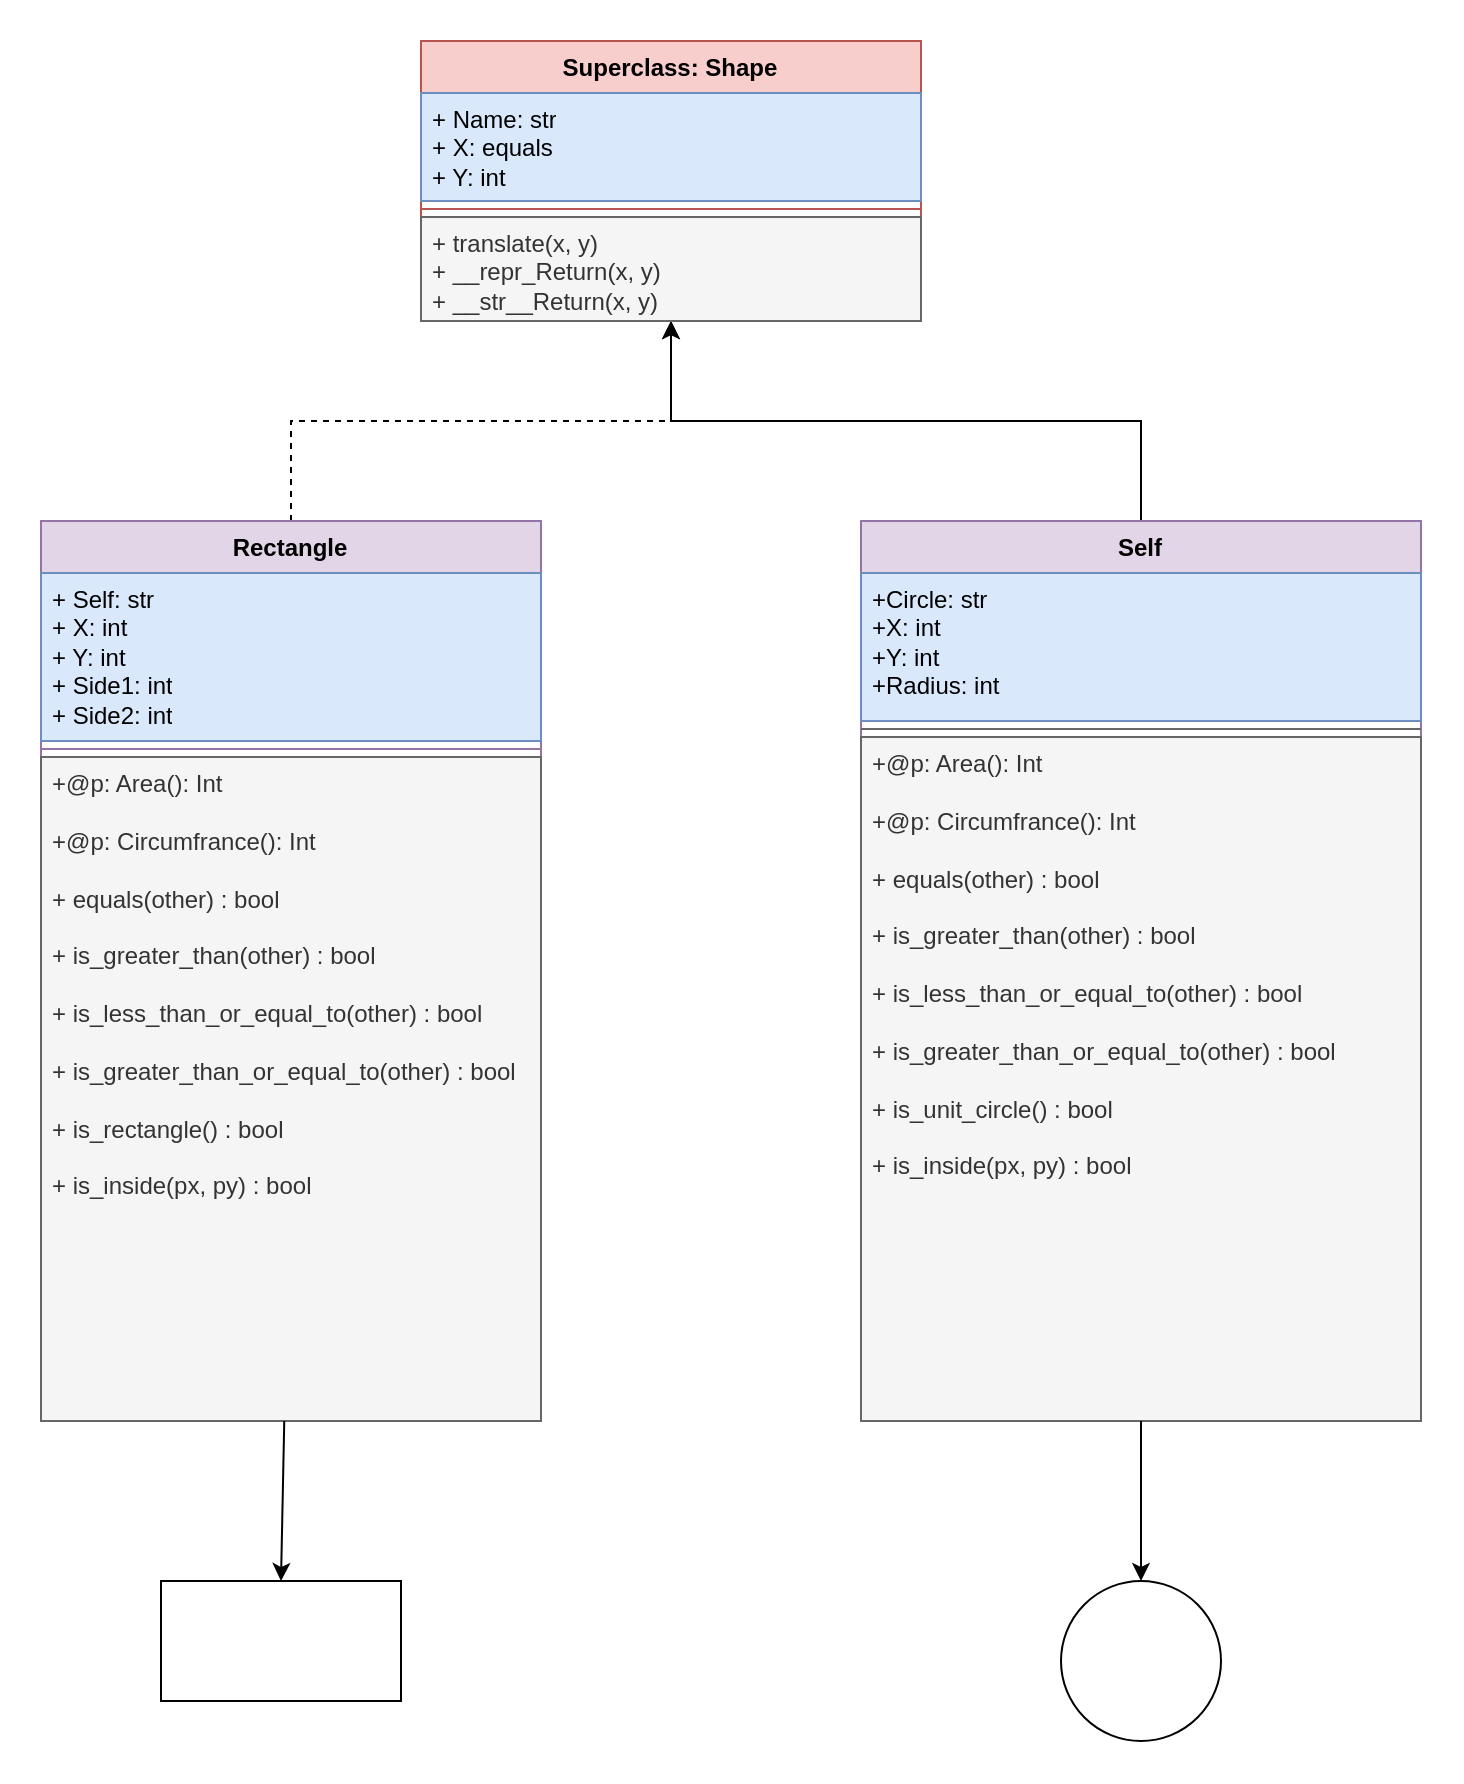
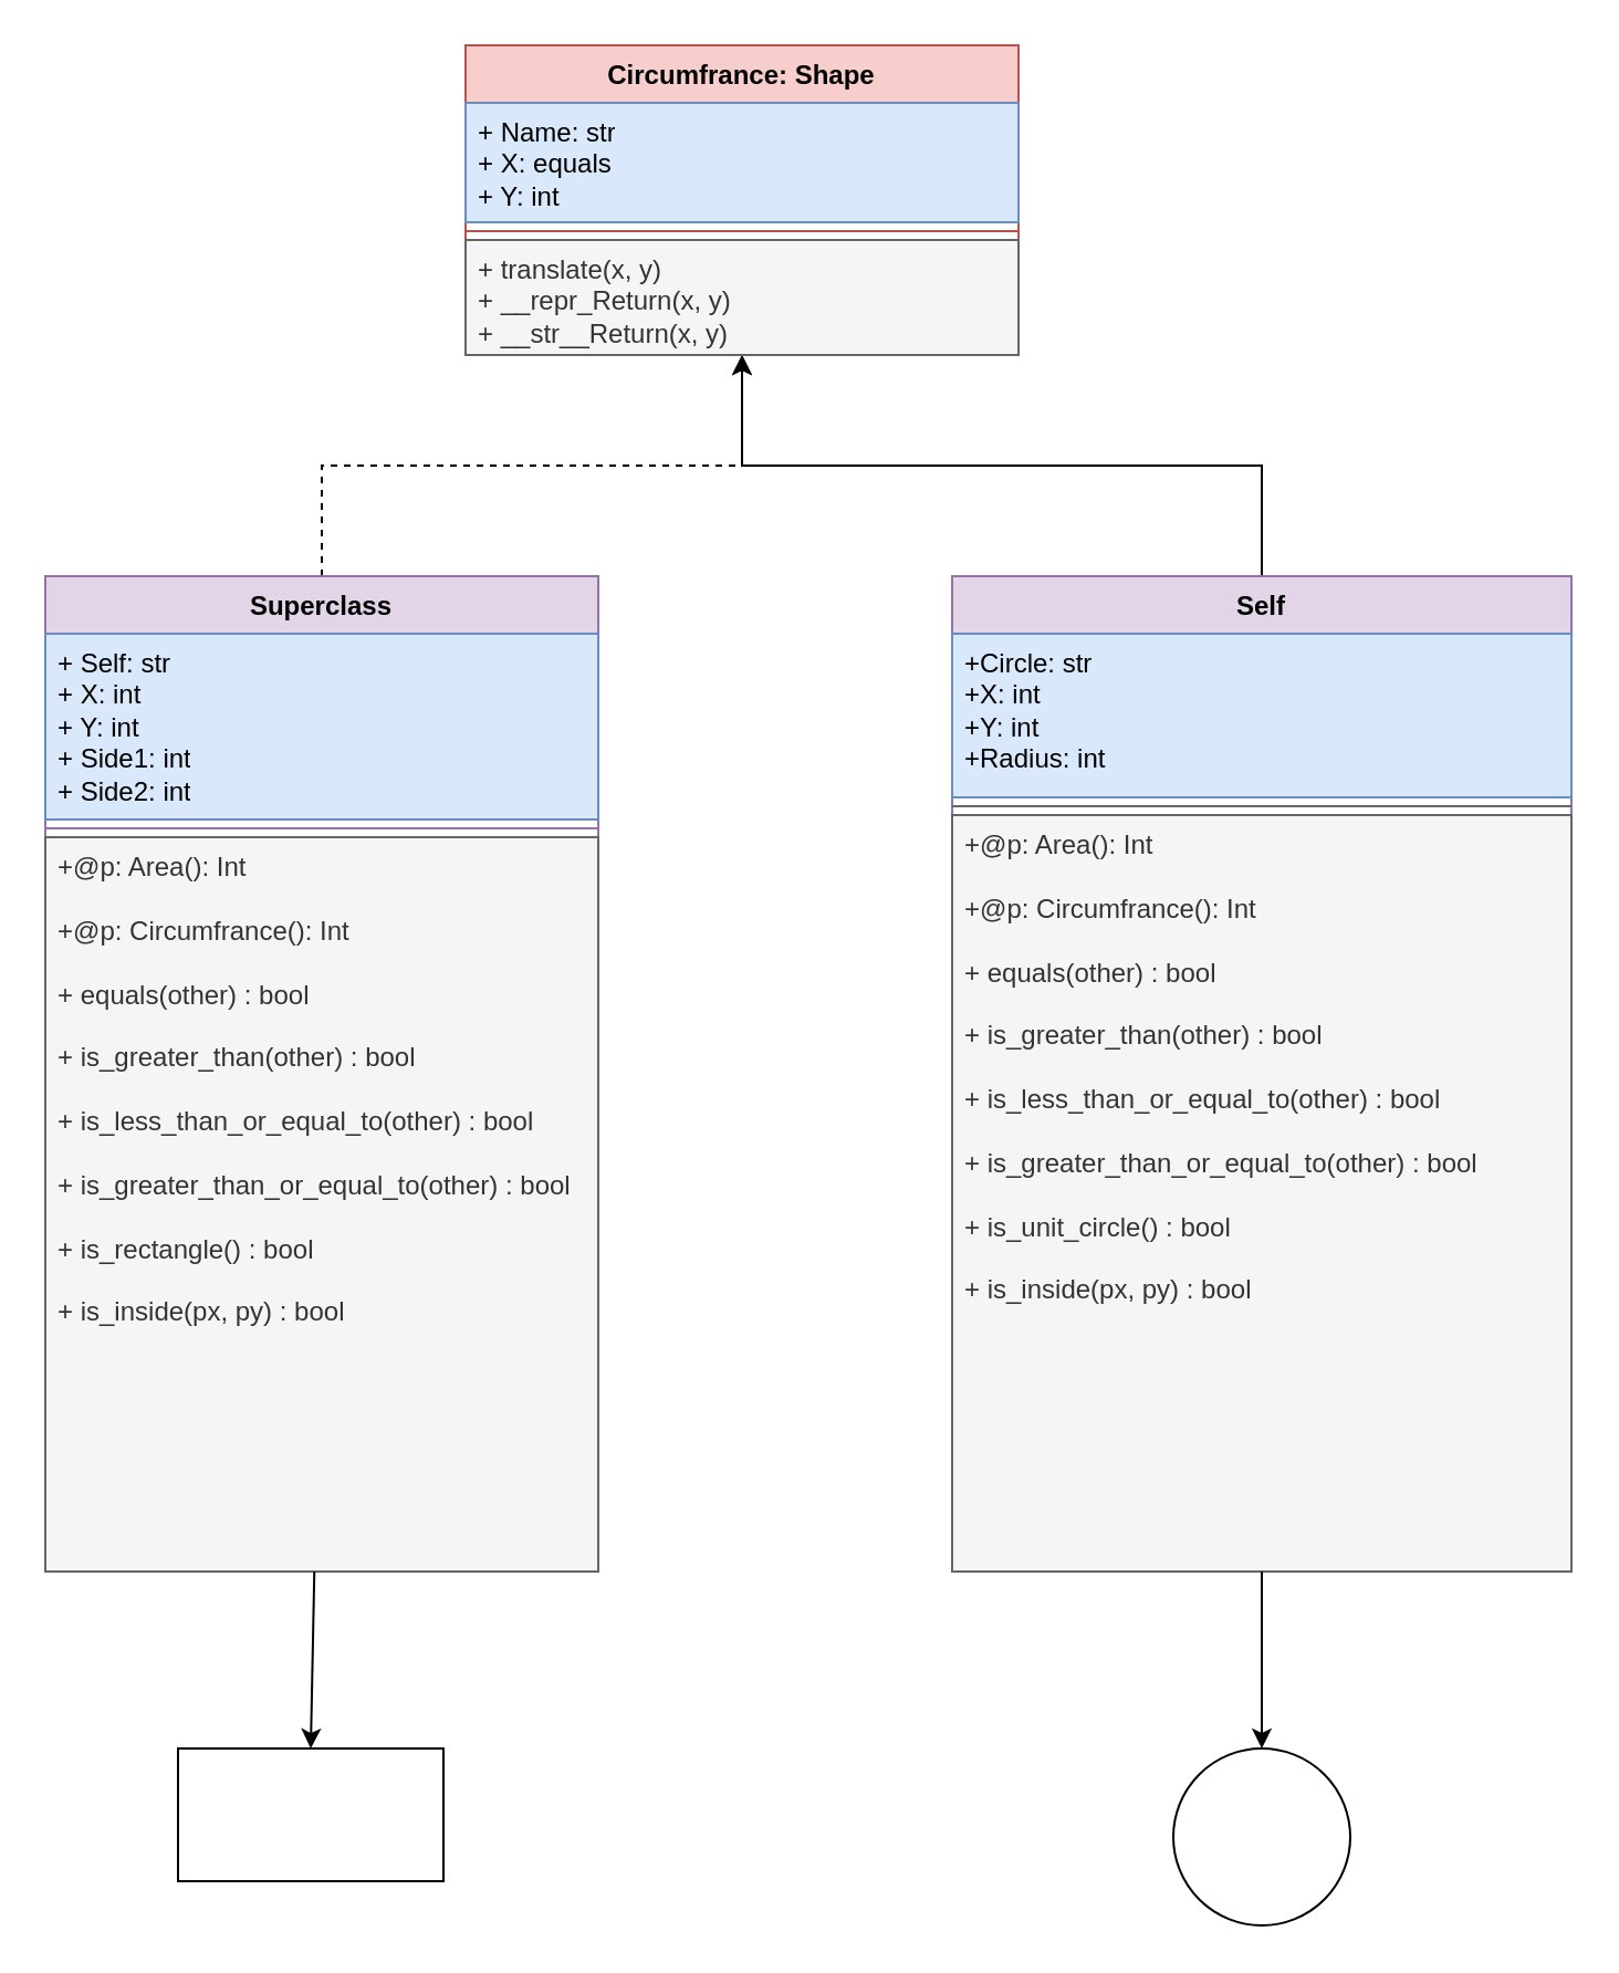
- <mxCell id="12" value="Superclass: Shape" style="swimlane;fontStyle=1;align=center;verticalAlign=top;childLayout=stackLayout;horizontal=1;startSize=26;horizontalStack=0;resizeParent=1;resizeParentMax=0;resizeLast=0;collapsible=1;marginBottom=0;whiteSpace=wrap;html=1;fillColor=#f8cecc;strokeColor=#b85450;" parent="1" vertex="1"><mxGeometry x="210" y="20" width="250" height="140" as="geometry" /></mxCell>
+ <mxCell id="12" value="Circumfrance: Shape" style="swimlane;fontStyle=1;align=center;verticalAlign=top;childLayout=stackLayout;horizontal=1;startSize=26;horizontalStack=0;resizeParent=1;resizeParentMax=0;resizeLast=0;collapsible=1;marginBottom=0;whiteSpace=wrap;html=1;fillColor=#f8cecc;strokeColor=#b85450;" parent="1" vertex="1"><mxGeometry x="210" y="20" width="250" height="140" as="geometry" /></mxCell>
- <mxCell id="3" value="Rectangle" style="swimlane;fontStyle=1;align=center;verticalAlign=top;childLayout=stackLayout;horizontal=1;startSize=26;horizontalStack=0;resizeParent=1;resizeParentMax=0;resizeLast=0;collapsible=1;marginBottom=0;whiteSpace=wrap;html=1;fillColor=#e1d5e7;strokeColor=#9673a6;" parent="1" vertex="1"><mxGeometry x="20" y="260" width="250" height="450" as="geometry" /></mxCell>
+ <mxCell id="3" value="Superclass" style="swimlane;fontStyle=1;align=center;verticalAlign=top;childLayout=stackLayout;horizontal=1;startSize=26;horizontalStack=0;resizeParent=1;resizeParentMax=0;resizeLast=0;collapsible=1;marginBottom=0;whiteSpace=wrap;html=1;fillColor=#e1d5e7;strokeColor=#9673a6;" parent="1" vertex="1"><mxGeometry x="20" y="260" width="250" height="450" as="geometry" /></mxCell>
